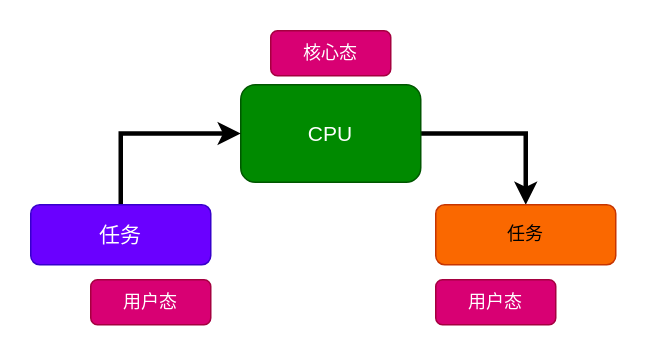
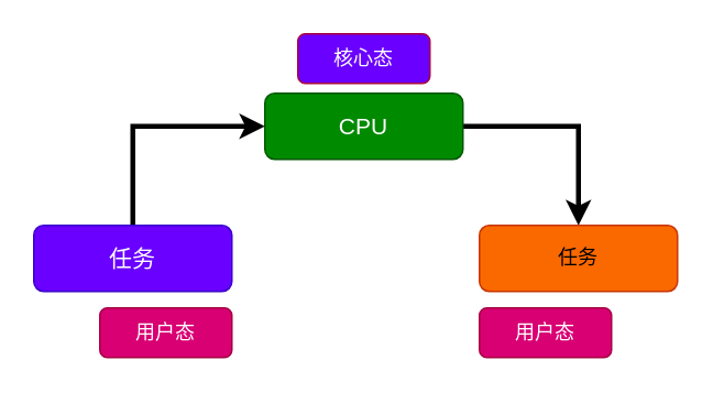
- <mxCell id="9" value="核心态" style="rounded=1;whiteSpace=wrap;html=1;fillColor=#d80073;strokeColor=#A50040;fontColor=#ffffff;" vertex="1" parent="1"><mxGeometry x="180" y="20" width="80" height="30" as="geometry" /></mxCell>
+ <mxCell id="9" value="核心态" style="rounded=1;whiteSpace=wrap;html=1;fillColor=#6a00ff;strokeColor=#A50040;fontColor=#ffffff;" vertex="1" parent="1"><mxGeometry x="180" y="20" width="80" height="30" as="geometry" /></mxCell>
- <mxCell id="3" value="CPU" style="rounded=1;whiteSpace=wrap;html=1;fillColor=#008a00;strokeColor=#005700;fontColor=#ffffff;fontSize=14;" vertex="1" parent="1"><mxGeometry x="160" y="56" width="120" height="65" as="geometry" /></mxCell>
+ <mxCell id="3" value="CPU" style="rounded=1;whiteSpace=wrap;html=1;fillColor=#008a00;strokeColor=#005700;fontColor=#ffffff;fontSize=14;" vertex="1" parent="1"><mxGeometry x="160" y="56" width="120" height="40" as="geometry" /></mxCell>
